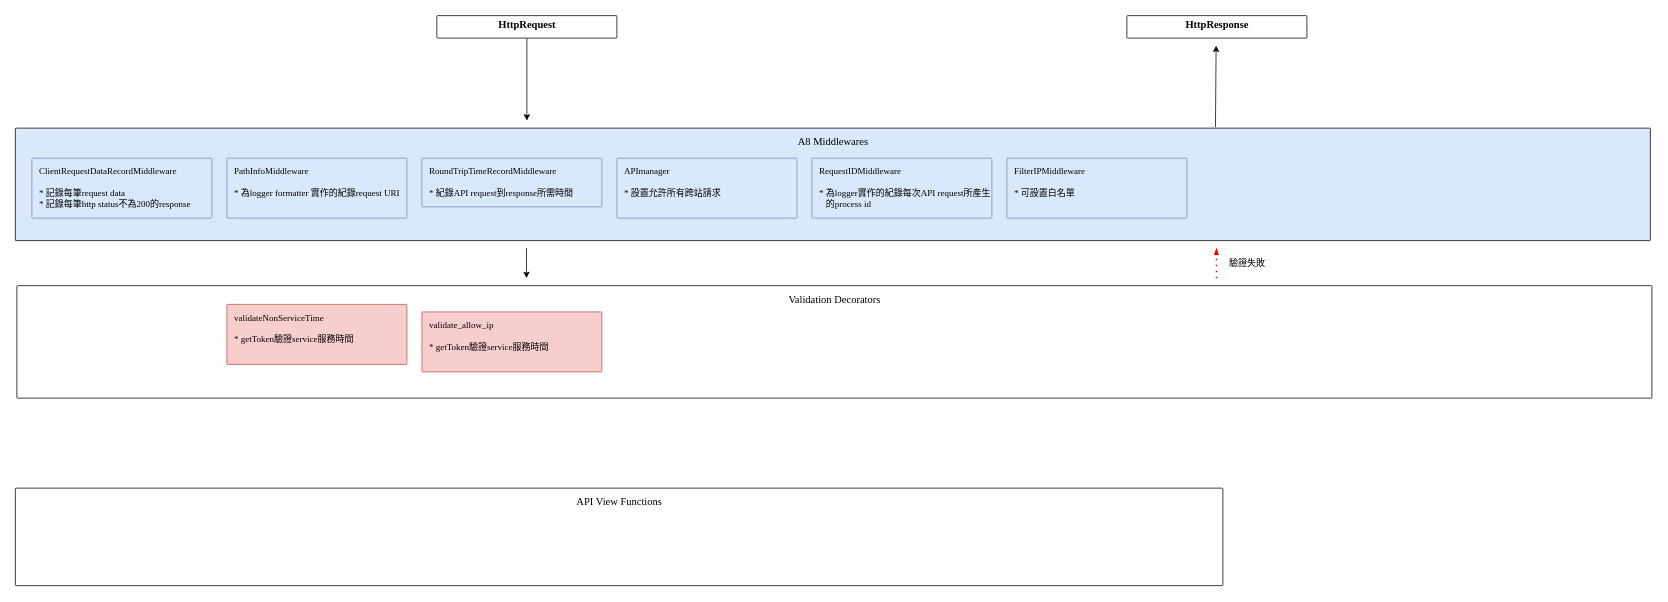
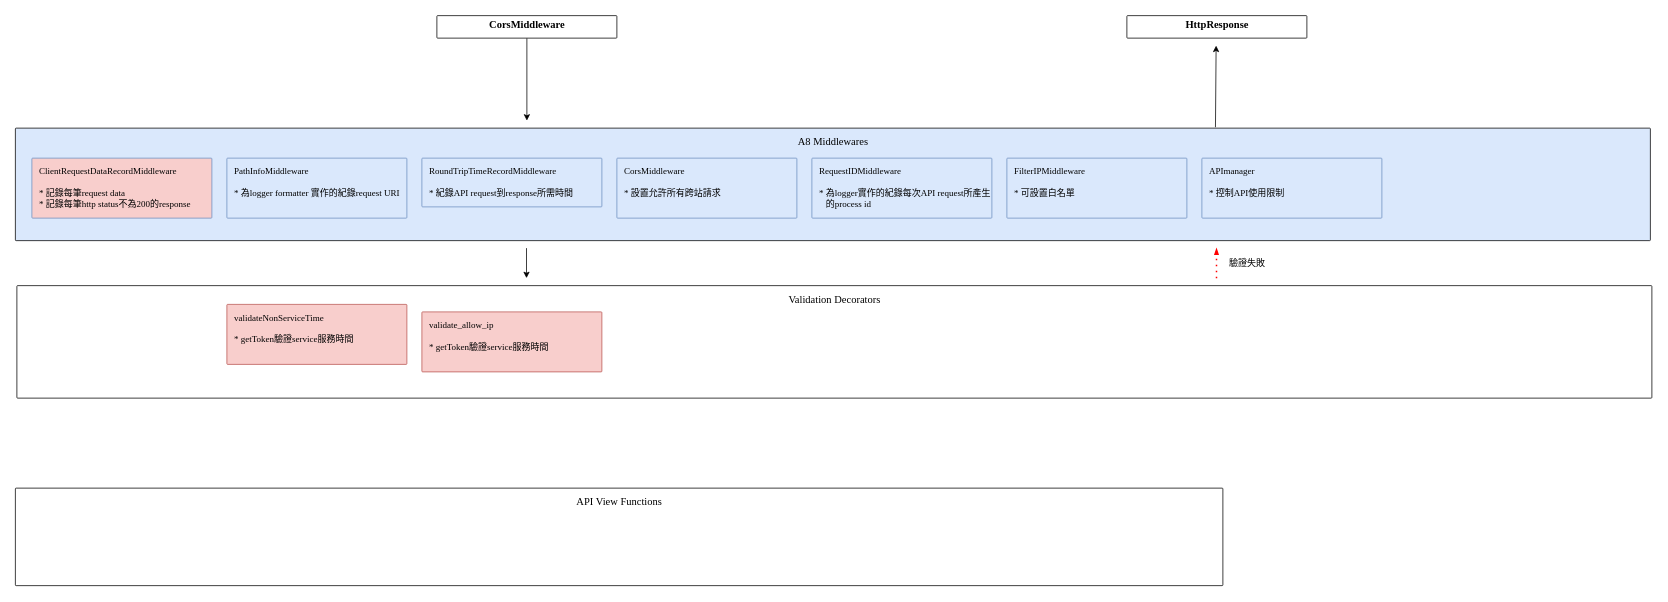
- <mxCell id="3" value="&lt;div&gt;&lt;b style=&quot;font-family: &amp;#34;times new roman&amp;#34;&quot;&gt;&lt;font style=&quot;font-size: 14px&quot;&gt;HttpRequest&lt;/font&gt;&lt;/b&gt;&lt;/div&gt;" style="points=[[0,0,0],[0.25,0,0],[0.5,0,0],[0.75,0,0],[1,0,0],[1,0.25,0],[1,0.5,0],[1,0.75,0],[1,1,0],[0.75,1,0],[0.5,1,0],[0.25,1,0],[0,1,0],[0,0.75,0],[0,0.5,0],[0,0.25,0]];rounded=1;absoluteArcSize=1;arcSize=2;html=1;shadow=0;dashed=0;fontSize=12;align=center;verticalAlign=middle;spacing=10;spacingTop=-4;" parent="1" vertex="1"><mxGeometry x="582" y="20" width="240" height="30" as="geometry" /></mxCell>
+ <mxCell id="3" value="&lt;div&gt;&lt;b style=&quot;font-family: &amp;#34;times new roman&amp;#34;&quot;&gt;&lt;font style=&quot;font-size: 14px&quot;&gt;CorsMiddleware&lt;/font&gt;&lt;/b&gt;&lt;/div&gt;" style="points=[[0,0,0],[0.25,0,0],[0.5,0,0],[0.75,0,0],[1,0,0],[1,0.25,0],[1,0.5,0],[1,0.75,0],[1,1,0],[0.75,1,0],[0.5,1,0],[0.25,1,0],[0,1,0],[0,0.75,0],[0,0.5,0],[0,0.25,0]];rounded=1;absoluteArcSize=1;arcSize=2;html=1;shadow=0;dashed=0;fontSize=12;align=center;verticalAlign=middle;spacing=10;spacingTop=-4;" parent="1" vertex="1"><mxGeometry x="582" y="20" width="240" height="30" as="geometry" /></mxCell>
- <mxCell id="10" value="APImanager&lt;br&gt;&lt;br&gt;* 設置允許所有跨站請求" style="points=[[0,0,0],[0.25,0,0],[0.5,0,0],[0.75,0,0],[1,0,0],[1,0.25,0],[1,0.5,0],[1,0.75,0],[1,1,0],[0.75,1,0],[0.5,1,0],[0.25,1,0],[0,1,0],[0,0.75,0],[0,0.5,0],[0,0.25,0]];rounded=1;absoluteArcSize=1;arcSize=2;html=1;shadow=0;dashed=0;fontSize=12;align=left;verticalAlign=top;spacing=10;spacingTop=-4;fillColor=#dae8fc;strokeColor=#6c8ebf;fontFamily=Times New Roman;" parent="1" vertex="1"><mxGeometry x="822" y="210" width="240" height="80" as="geometry" /></mxCell>
+ <mxCell id="10" value="CorsMiddleware&lt;br&gt;&lt;br&gt;* 設置允許所有跨站請求" style="points=[[0,0,0],[0.25,0,0],[0.5,0,0],[0.75,0,0],[1,0,0],[1,0.25,0],[1,0.5,0],[1,0.75,0],[1,1,0],[0.75,1,0],[0.5,1,0],[0.25,1,0],[0,1,0],[0,0.75,0],[0,0.5,0],[0,0.25,0]];rounded=1;absoluteArcSize=1;arcSize=2;html=1;shadow=0;dashed=0;fontSize=12;align=left;verticalAlign=top;spacing=10;spacingTop=-4;fillColor=#dae8fc;strokeColor=#6c8ebf;fontFamily=Times New Roman;" parent="1" vertex="1"><mxGeometry x="822" y="210" width="240" height="80" as="geometry" /></mxCell>
- <mxCell id="5" value="ClientRequestDataRecordMiddleware&lt;br&gt;&lt;br&gt;* 記錄每筆request data&lt;br&gt;* 記錄每筆http status不為200的response" style="points=[[0,0,0],[0.25,0,0],[0.5,0,0],[0.75,0,0],[1,0,0],[1,0.25,0],[1,0.5,0],[1,0.75,0],[1,1,0],[0.75,1,0],[0.5,1,0],[0.25,1,0],[0,1,0],[0,0.75,0],[0,0.5,0],[0,0.25,0]];rounded=1;absoluteArcSize=1;arcSize=2;html=1;shadow=0;dashed=0;fontSize=12;align=left;verticalAlign=top;spacing=10;spacingTop=-4;fillColor=#dae8fc;strokeColor=#6c8ebf;fontFamily=Times New Roman;" parent="1" vertex="1"><mxGeometry x="42" y="210" width="240" height="80" as="geometry" /></mxCell>
+ <mxCell id="5" value="ClientRequestDataRecordMiddleware&lt;br&gt;&lt;br&gt;* 記錄每筆request data&lt;br&gt;* 記錄每筆http status不為200的response" style="points=[[0,0,0],[0.25,0,0],[0.5,0,0],[0.75,0,0],[1,0,0],[1,0.25,0],[1,0.5,0],[1,0.75,0],[1,1,0],[0.75,1,0],[0.5,1,0],[0.25,1,0],[0,1,0],[0,0.75,0],[0,0.5,0],[0,0.25,0]];rounded=1;absoluteArcSize=1;arcSize=2;html=1;shadow=0;dashed=0;fontSize=12;align=left;verticalAlign=top;spacing=10;spacingTop=-4;fillColor=#f8cecc;strokeColor=#6c8ebf;fontFamily=Times New Roman;" parent="1" vertex="1"><mxGeometry x="42" y="210" width="240" height="80" as="geometry" /></mxCell>
+ <mxCell id="13" value="APImanager&lt;br&gt;&lt;br&gt;* 控制API使用限制" style="points=[[0,0,0],[0.25,0,0],[0.5,0,0],[0.75,0,0],[1,0,0],[1,0.25,0],[1,0.5,0],[1,0.75,0],[1,1,0],[0.75,1,0],[0.5,1,0],[0.25,1,0],[0,1,0],[0,0.75,0],[0,0.5,0],[0,0.25,0]];rounded=1;absoluteArcSize=1;arcSize=2;html=1;shadow=0;dashed=0;fontSize=12;align=left;verticalAlign=top;spacing=10;spacingTop=-4;fillColor=#dae8fc;strokeColor=#6c8ebf;fontFamily=Times New Roman;" parent="1" vertex="1"><mxGeometry x="1602" y="210" width="240" height="80" as="geometry" /></mxCell>
